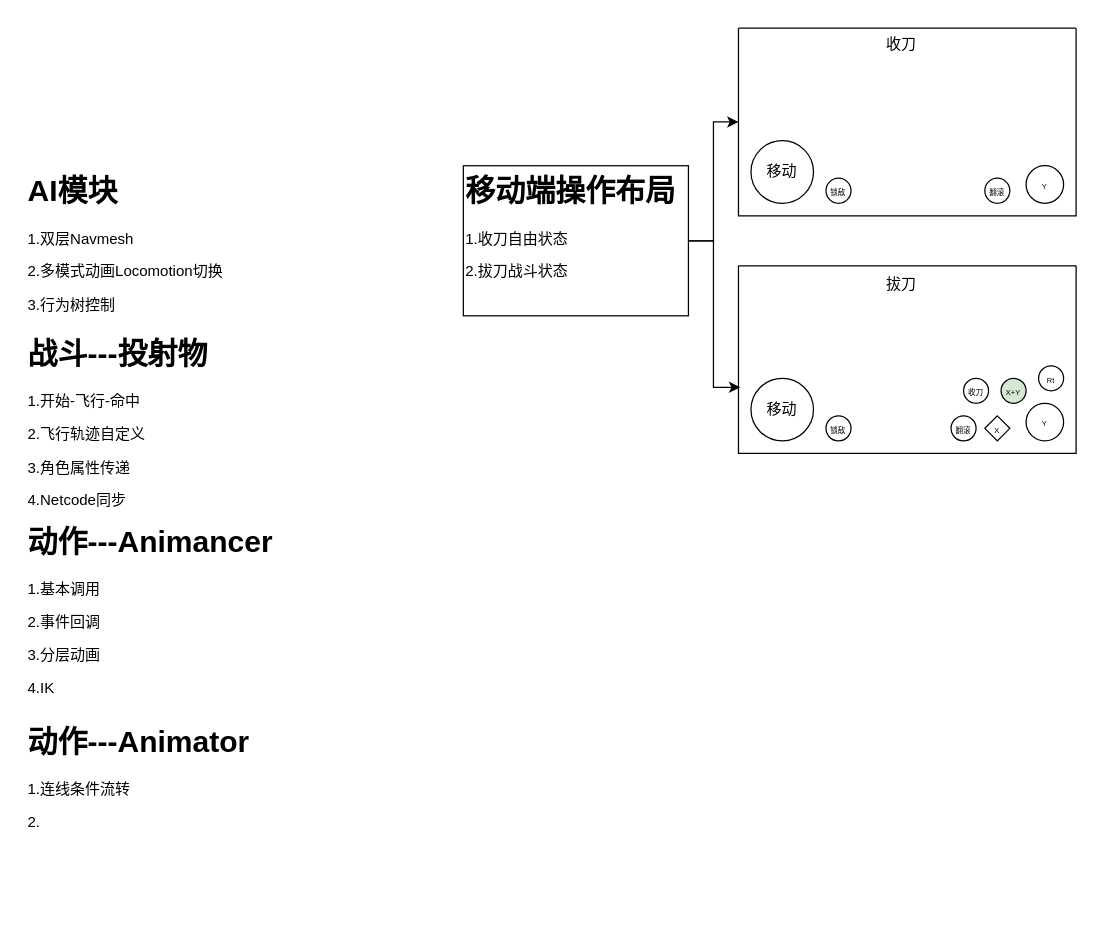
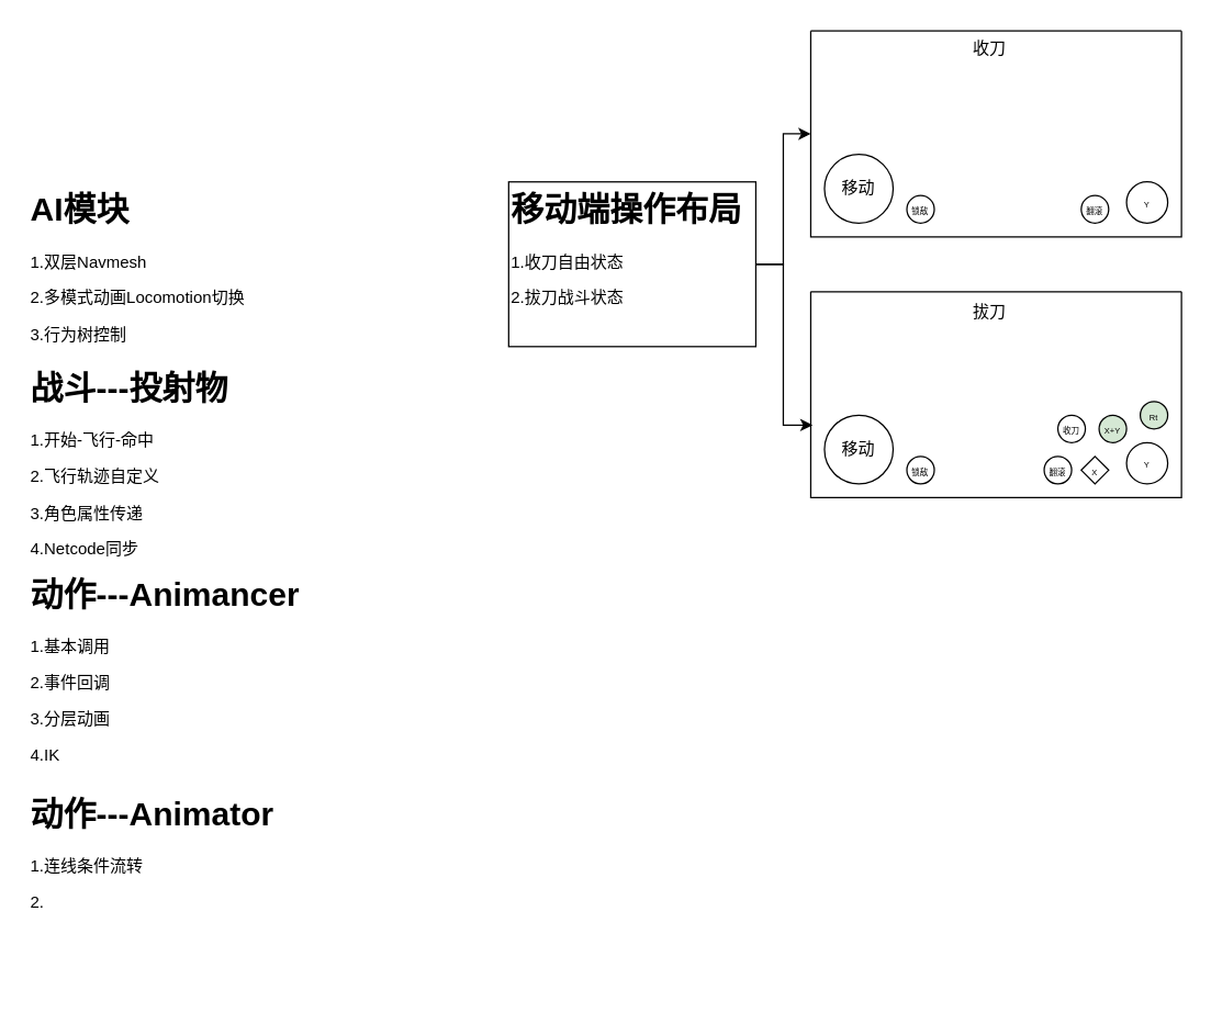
- <mxCell id="21" value="&lt;font style=&quot;font-size: 6px;&quot;&gt;Rt&lt;/font&gt;" style="ellipse;whiteSpace=wrap;html=1;aspect=fixed;" vertex="1" parent="13"><mxGeometry x="240" y="80" width="20" height="20" as="geometry" /></mxCell>
+ <mxCell id="21" value="&lt;font style=&quot;font-size: 6px;&quot;&gt;Rt&lt;/font&gt;" style="ellipse;whiteSpace=wrap;html=1;aspect=fixed;fillColor=#d5e8d4;" vertex="1" parent="13"><mxGeometry x="240" y="80" width="20" height="20" as="geometry" /></mxCell>
